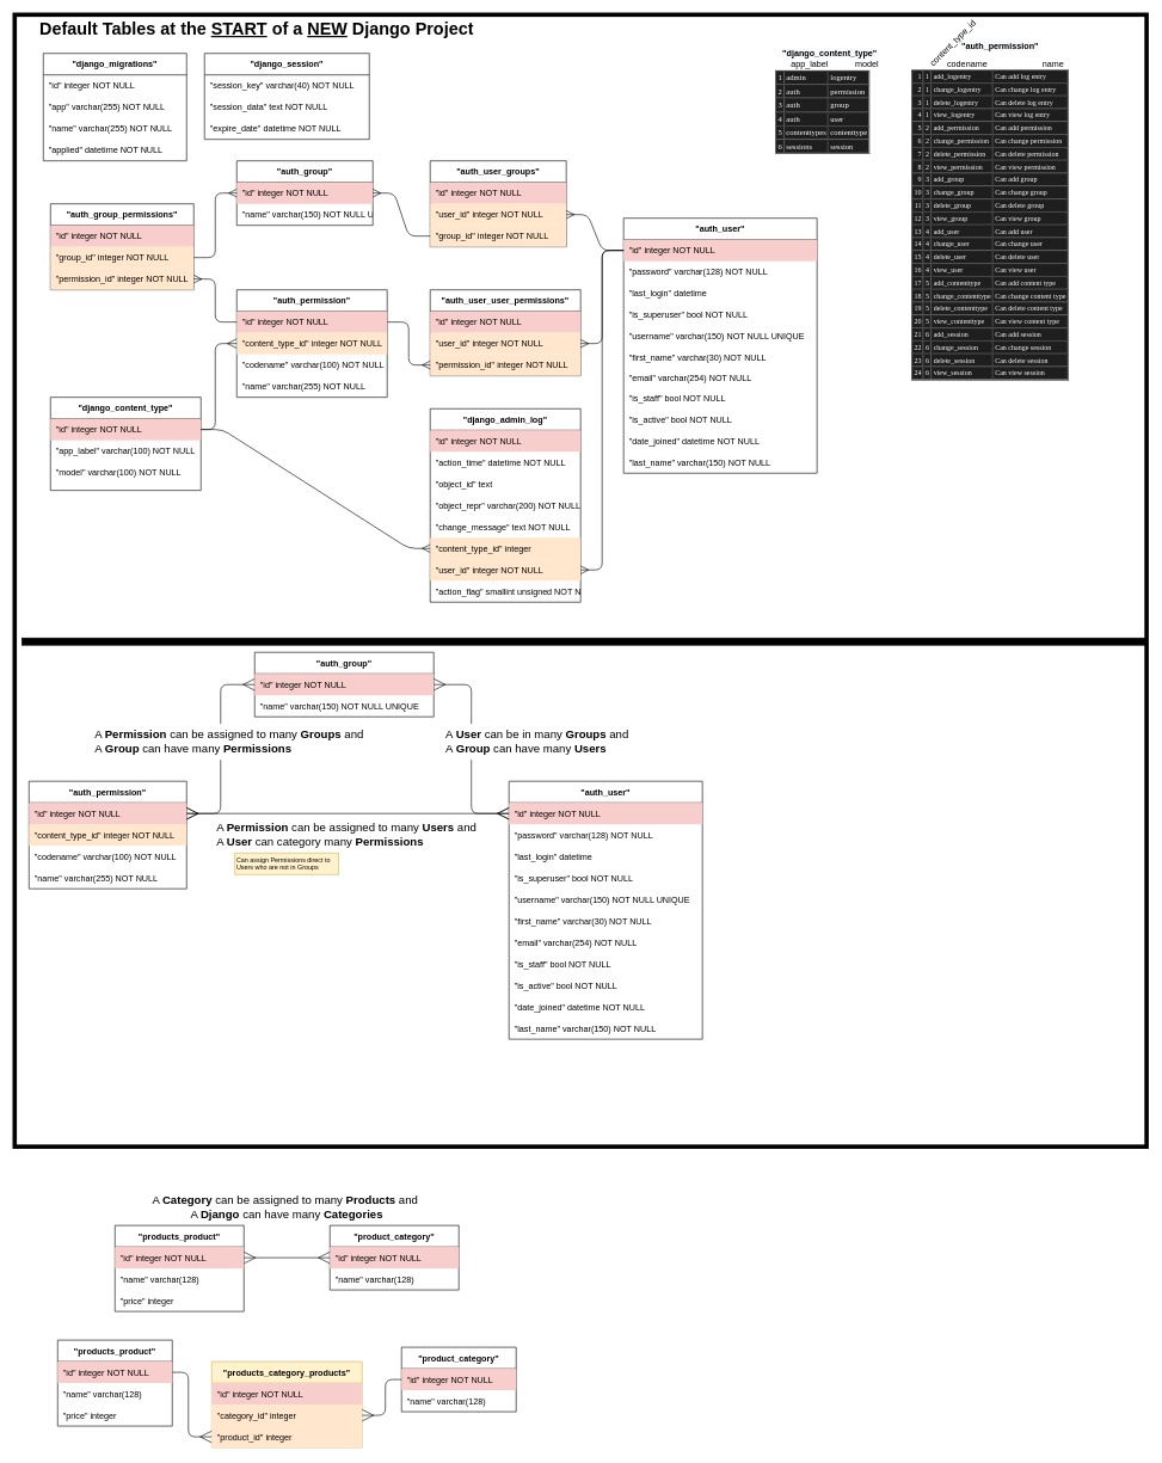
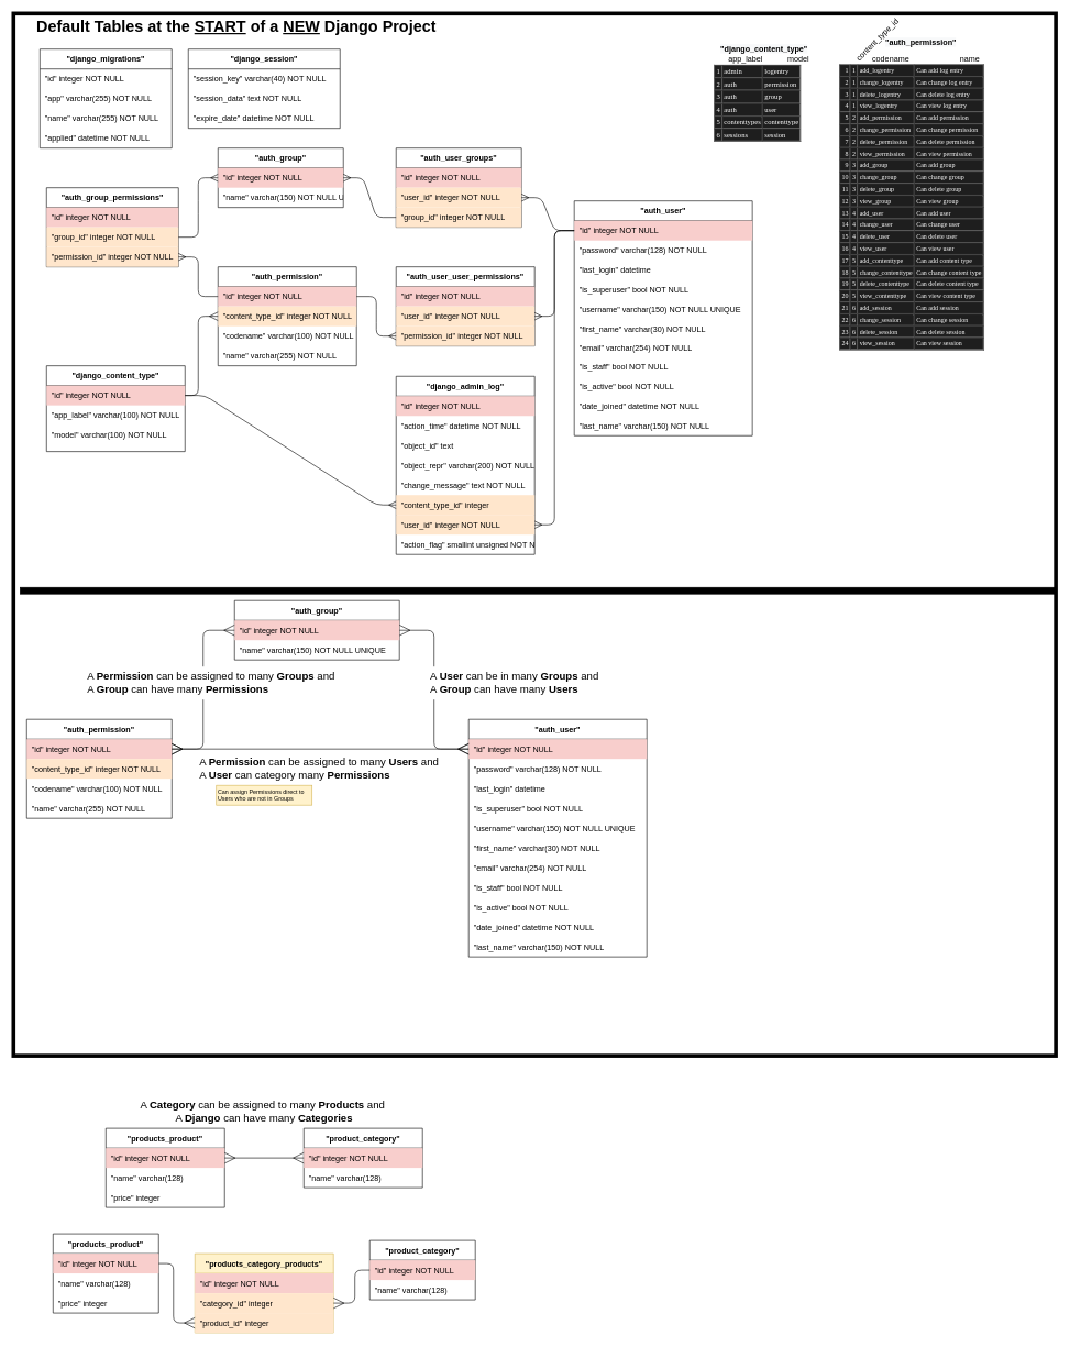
- <mxCell id="71" value="A &lt;b&gt;User&lt;/b&gt; can be in many &lt;b&gt;Groups&lt;/b&gt; and&amp;nbsp;&lt;br&gt;A &lt;b&gt;Group&lt;/b&gt; can have many &lt;b&gt;Users&lt;/b&gt;" style="text;html=1;strokeColor=none;fillColor=default;align=left;verticalAlign=middle;whiteSpace=wrap;rounded=0;labelBackgroundColor=none;labelBorderColor=none;fontSize=16;fontColor=none;" vertex="1" parent="1"><mxGeometry x="620" y="1010" width="270" height="50" as="geometry" /></mxCell>
+ <mxCell id="71" value="A &lt;b&gt;User&lt;/b&gt; can be in many &lt;b&gt;Groups&lt;/b&gt; and&amp;nbsp;&lt;br&gt;A &lt;b&gt;Group&lt;/b&gt; can have many &lt;b&gt;Users&lt;/b&gt;" style="text;html=1;strokeColor=none;fillColor=default;align=left;verticalAlign=middle;whiteSpace=wrap;rounded=0;labelBackgroundColor=none;labelBorderColor=none;fontSize=16;fontColor=none;" vertex="1" parent="1"><mxGeometry x="650" y="1010" width="270" height="50" as="geometry" /></mxCell>
